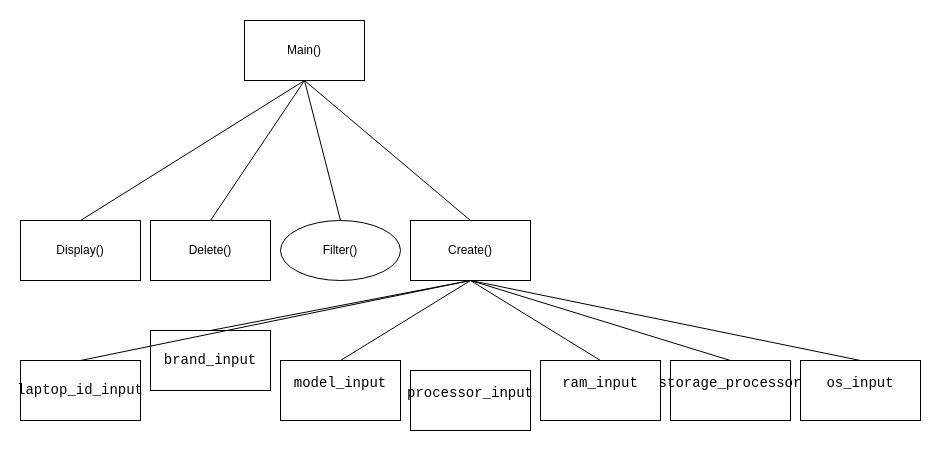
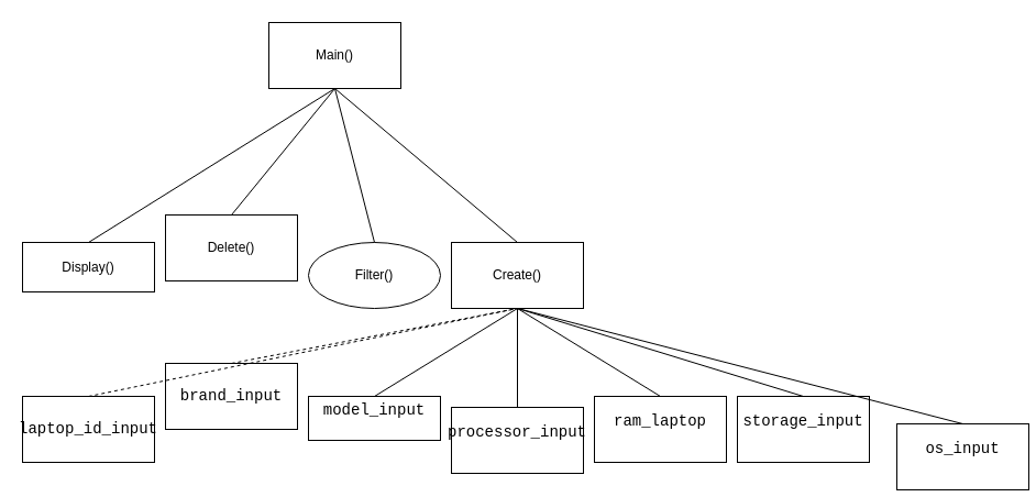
- <mxCell id="3" value="Display()" style="rounded=0;whiteSpace=wrap;html=1;" vertex="1" parent="1"><mxGeometry x="20" y="220" width="120" height="60" as="geometry" /></mxCell>
+ <mxCell id="3" value="Display()" style="rounded=0;whiteSpace=wrap;html=1;" vertex="1" parent="1"><mxGeometry x="20" y="220" width="120" height="45" as="geometry" /></mxCell>
- <mxCell id="4" value="Delete()" style="rounded=0;whiteSpace=wrap;html=1;" vertex="1" parent="1"><mxGeometry x="150" y="220" width="120" height="60" as="geometry" /></mxCell>
+ <mxCell id="4" value="Delete()" style="rounded=0;whiteSpace=wrap;html=1;" vertex="1" parent="1"><mxGeometry x="150" y="195" width="120" height="60" as="geometry" /></mxCell>
- <mxCell id="19" value="" style="endArrow=none;html=1;rounded=0;entryX=0.5;entryY=1;entryDx=0;entryDy=0;exitX=0.5;exitY=0;exitDx=0;exitDy=0;" edge="1" parent="1" source="12" target="7"><mxGeometry width="50" height="50" relative="1" as="geometry"><mxPoint x="400" y="260" as="sourcePoint" /><mxPoint x="450" y="210" as="targetPoint" /></mxGeometry></mxCell>
+ <mxCell id="19" value="" style="endArrow=none;html=1;rounded=0;entryX=0.5;entryY=1;entryDx=0;entryDy=0;exitX=0.5;exitY=0;exitDx=0;exitDy=0;dashed=1;" edge="1" parent="1" source="12" target="7"><mxGeometry width="50" height="50" relative="1" as="geometry"><mxPoint x="400" y="260" as="sourcePoint" /><mxPoint x="450" y="210" as="targetPoint" /></mxGeometry></mxCell>
- <mxCell id="20" value="" style="endArrow=none;html=1;rounded=0;entryX=0.5;entryY=1;entryDx=0;entryDy=0;exitX=0.5;exitY=0;exitDx=0;exitDy=0;" edge="1" parent="1" source="11" target="7"><mxGeometry width="50" height="50" relative="1" as="geometry"><mxPoint x="400" y="260" as="sourcePoint" /><mxPoint x="450" y="210" as="targetPoint" /></mxGeometry></mxCell>
+ <mxCell id="20" value="" style="endArrow=none;html=1;rounded=0;entryX=0.5;entryY=1;entryDx=0;entryDy=0;exitX=0.5;exitY=0;exitDx=0;exitDy=0;dashed=1;" edge="1" parent="1" source="11" target="7"><mxGeometry width="50" height="50" relative="1" as="geometry"><mxPoint x="400" y="260" as="sourcePoint" /><mxPoint x="450" y="210" as="targetPoint" /></mxGeometry></mxCell>
+ <mxCell id="17" value="" style="endArrow=none;html=1;rounded=0;exitX=0.5;exitY=0;exitDx=0;exitDy=0;" edge="1" parent="1" source="14" target="7"><mxGeometry width="50" height="50" relative="1" as="geometry"><mxPoint x="420" y="320" as="sourcePoint" /><mxPoint x="470" y="270" as="targetPoint" /></mxGeometry></mxCell>
- <mxCell id="13" value="&#10;&lt;div style=&quot;font-family: Consolas, &amp;quot;Courier New&amp;quot;, monospace; font-weight: normal; font-size: 14px; line-height: 19px; white-space: pre;&quot;&gt;&lt;div&gt;&lt;span style=&quot;&quot;&gt;model_input&lt;/span&gt;&lt;/div&gt;&lt;/div&gt;&#10;&#10;" style="rounded=0;whiteSpace=wrap;html=1;fontColor=light-dark(#000000,#FFFFFF);labelBackgroundColor=none;align=center;verticalAlign=middle;" vertex="1" parent="1"><mxGeometry x="280" y="360" width="120" height="60" as="geometry" /></mxCell>
+ <mxCell id="13" value="&#10;&lt;div style=&quot;font-family: Consolas, &amp;quot;Courier New&amp;quot;, monospace; font-weight: normal; font-size: 14px; line-height: 19px; white-space: pre;&quot;&gt;&lt;div&gt;&lt;span style=&quot;&quot;&gt;model_input&lt;/span&gt;&lt;/div&gt;&lt;/div&gt;&#10;&#10;" style="rounded=0;whiteSpace=wrap;html=1;fontColor=light-dark(#000000,#FFFFFF);labelBackgroundColor=none;align=center;verticalAlign=middle;" vertex="1" parent="1"><mxGeometry x="280" y="360" width="120" height="40" as="geometry" /></mxCell>
- <mxCell id="15" value="&#10;&lt;div style=&quot;font-family: Consolas, &amp;quot;Courier New&amp;quot;, monospace; font-weight: normal; font-size: 14px; line-height: 19px; white-space: pre;&quot;&gt;&lt;div&gt;&lt;span style=&quot;&quot;&gt;ram_input&lt;/span&gt;&lt;/div&gt;&lt;/div&gt;&#10;&#10;" style="rounded=0;whiteSpace=wrap;html=1;fontColor=light-dark(#000000,#FFFFFF);labelBackgroundColor=none;align=center;verticalAlign=middle;" vertex="1" parent="1"><mxGeometry x="540" y="360" width="120" height="60" as="geometry" /></mxCell>
+ <mxCell id="15" value="&#10;&lt;div style=&quot;font-family: Consolas, &amp;quot;Courier New&amp;quot;, monospace; font-weight: normal; font-size: 14px; line-height: 19px; white-space: pre;&quot;&gt;&lt;div&gt;&lt;span style=&quot;&quot;&gt;ram_laptop&lt;/span&gt;&lt;/div&gt;&lt;/div&gt;&#10;&#10;" style="rounded=0;whiteSpace=wrap;html=1;fontColor=light-dark(#000000,#FFFFFF);labelBackgroundColor=none;align=center;verticalAlign=middle;" vertex="1" parent="1"><mxGeometry x="540" y="360" width="120" height="60" as="geometry" /></mxCell>
- <mxCell id="16" value="&#10;&lt;div style=&quot;font-family: Consolas, &amp;quot;Courier New&amp;quot;, monospace; font-weight: normal; font-size: 14px; line-height: 19px; white-space: pre;&quot;&gt;&lt;div&gt;&lt;span style=&quot;&quot;&gt;storage_processor&lt;/span&gt;&lt;/div&gt;&lt;/div&gt;&#10;&#10;" style="rounded=0;whiteSpace=wrap;html=1;fontColor=light-dark(#000000,#FFFFFF);labelBackgroundColor=none;align=center;verticalAlign=middle;" vertex="1" parent="1"><mxGeometry x="670" y="360" width="120" height="60" as="geometry" /></mxCell>
+ <mxCell id="16" value="&#10;&lt;div style=&quot;font-family: Consolas, &amp;quot;Courier New&amp;quot;, monospace; font-weight: normal; font-size: 14px; line-height: 19px; white-space: pre;&quot;&gt;&lt;div&gt;&lt;span style=&quot;&quot;&gt;storage_input&lt;/span&gt;&lt;/div&gt;&lt;/div&gt;&#10;&#10;" style="rounded=0;whiteSpace=wrap;html=1;fontColor=light-dark(#000000,#FFFFFF);labelBackgroundColor=none;align=center;verticalAlign=middle;" vertex="1" parent="1"><mxGeometry x="670" y="360" width="120" height="60" as="geometry" /></mxCell>
- <mxCell id="23" value="&#10;&lt;div style=&quot;font-family: Consolas, &amp;quot;Courier New&amp;quot;, monospace; font-weight: normal; font-size: 14px; line-height: 19px; white-space: pre;&quot;&gt;&lt;div&gt;&lt;span style=&quot;&quot;&gt;os_input&lt;/span&gt;&lt;/div&gt;&lt;/div&gt;&#10;&#10;" style="rounded=0;whiteSpace=wrap;html=1;fontColor=light-dark(#000000,#FFFFFF);labelBackgroundColor=none;align=center;verticalAlign=middle;" vertex="1" parent="1"><mxGeometry x="800" y="360" width="120" height="60" as="geometry" /></mxCell>
+ <mxCell id="23" value="&#10;&lt;div style=&quot;font-family: Consolas, &amp;quot;Courier New&amp;quot;, monospace; font-weight: normal; font-size: 14px; line-height: 19px; white-space: pre;&quot;&gt;&lt;div&gt;&lt;span style=&quot;&quot;&gt;os_input&lt;/span&gt;&lt;/div&gt;&lt;/div&gt;&#10;&#10;" style="rounded=0;whiteSpace=wrap;html=1;fontColor=light-dark(#000000,#FFFFFF);labelBackgroundColor=none;align=center;verticalAlign=middle;" vertex="1" parent="1"><mxGeometry x="815" y="385" width="120" height="60" as="geometry" /></mxCell>
